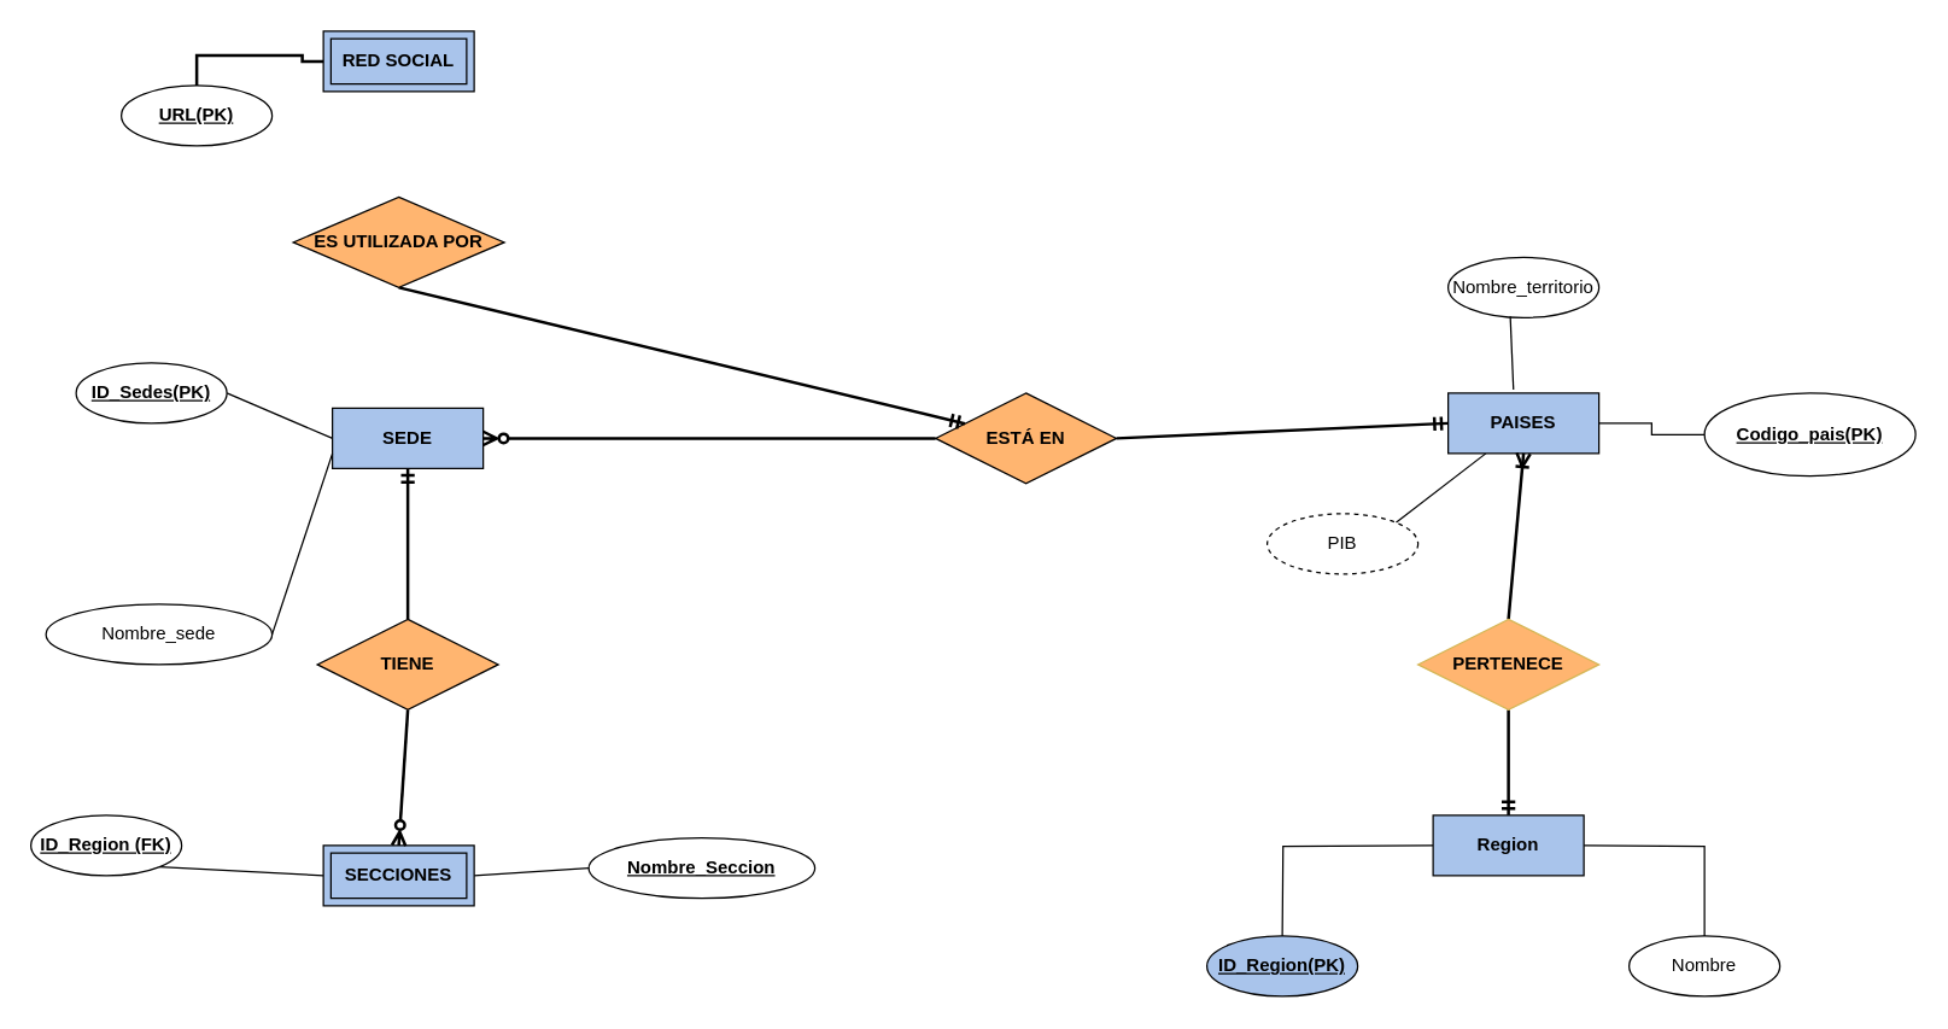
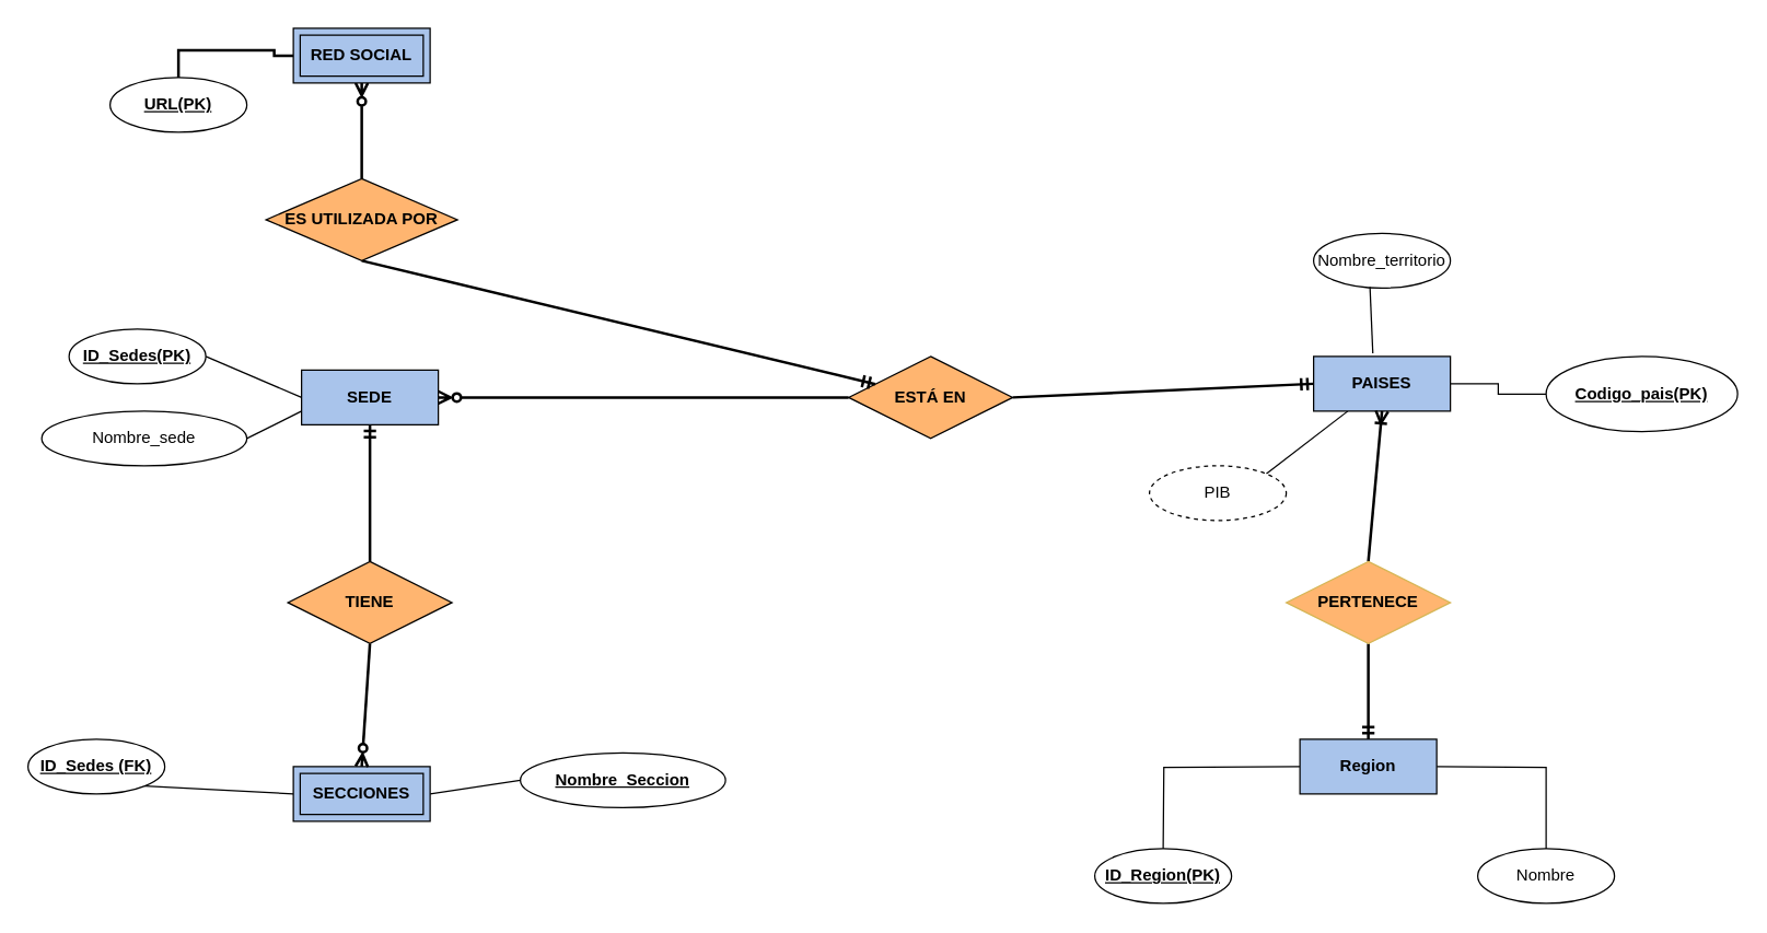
+ <mxCell id="32" style="rounded=0;orthogonalLoop=1;jettySize=auto;html=1;entryX=0.5;entryY=0;entryDx=0;entryDy=0;endArrow=none;endFill=0;startArrow=ERzeroToMany;startFill=0;strokeWidth=2;exitX=0.5;exitY=1;exitDx=0;exitDy=0;" parent="1" source="37" target="36" edge="1"><mxGeometry relative="1" as="geometry"><mxPoint x="264" y="80" as="sourcePoint" /></mxGeometry></mxCell>
- <mxCell id="18" value="Nombre_sede" style="ellipse;whiteSpace=wrap;html=1;align=center;" parent="1" vertex="1"><mxGeometry x="30" y="400" width="150" height="40" as="geometry" /></mxCell>
+ <mxCell id="18" value="Nombre_sede" style="ellipse;whiteSpace=wrap;html=1;align=center;" parent="1" vertex="1"><mxGeometry x="30" y="300" width="150" height="40" as="geometry" /></mxCell>
- <mxCell id="20" value="ID_Region (FK)" style="ellipse;whiteSpace=wrap;html=1;align=center;fontStyle=5" parent="1" vertex="1"><mxGeometry x="20" y="540" width="100" height="40" as="geometry" /></mxCell>
+ <mxCell id="20" value="ID_Sedes (FK)" style="ellipse;whiteSpace=wrap;html=1;align=center;fontStyle=5" parent="1" vertex="1"><mxGeometry x="20" y="540" width="100" height="40" as="geometry" /></mxCell>
- <mxCell id="21" value="&lt;u&gt;Nombre_Seccion&lt;/u&gt;" style="ellipse;whiteSpace=wrap;html=1;align=center;fontStyle=1" parent="1" vertex="1"><mxGeometry x="390" y="555" width="150" height="40" as="geometry" /></mxCell>
+ <mxCell id="21" value="&lt;u&gt;Nombre_Seccion&lt;/u&gt;" style="ellipse;whiteSpace=wrap;html=1;align=center;fontStyle=1" parent="1" vertex="1"><mxGeometry x="380" y="550" width="150" height="40" as="geometry" /></mxCell>
- <mxCell id="24" value="ID_Region(PK)" style="ellipse;whiteSpace=wrap;html=1;align=center;fontStyle=5;fillColor=#a9c4eb;" parent="1" vertex="1"><mxGeometry x="800" y="620" width="100" height="40" as="geometry" /></mxCell>
+ <mxCell id="24" value="ID_Region(PK)" style="ellipse;whiteSpace=wrap;html=1;align=center;fontStyle=5" parent="1" vertex="1"><mxGeometry x="800" y="620" width="100" height="40" as="geometry" /></mxCell>
